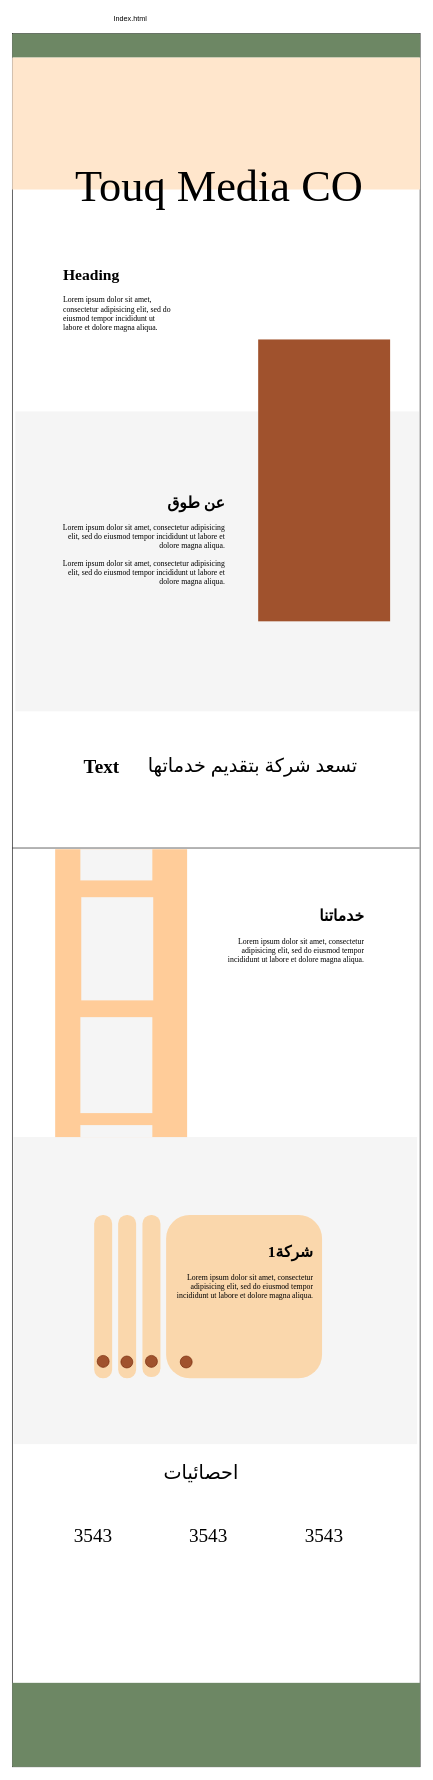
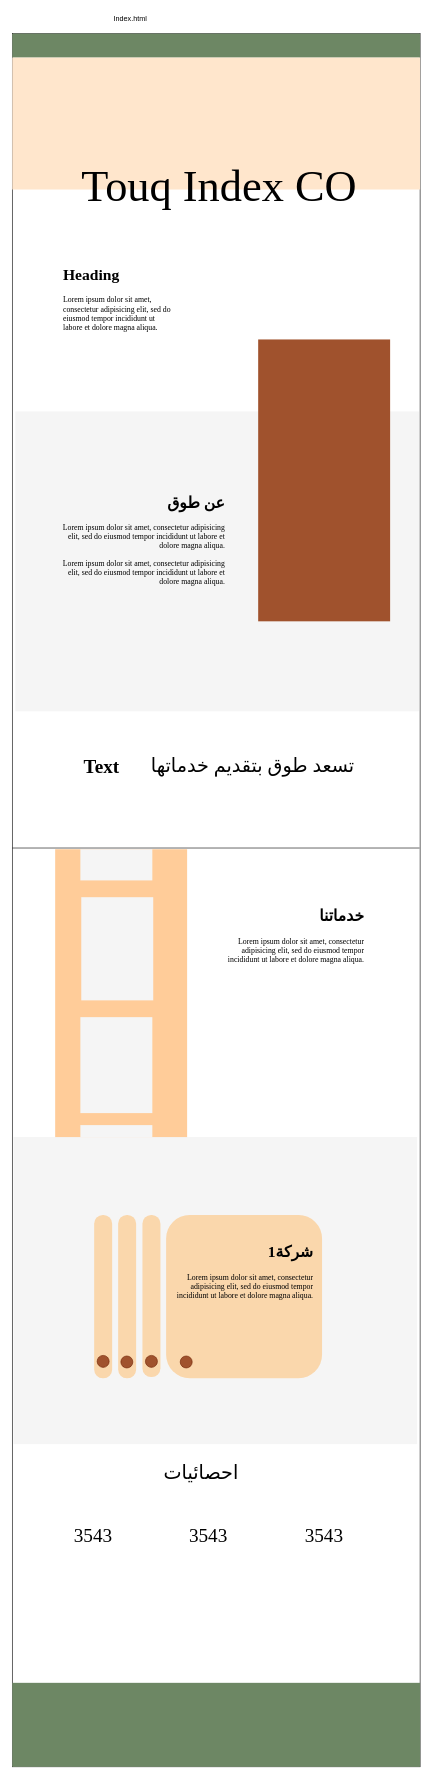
- <mxCell id="7" value="&lt;font style=&quot;font-size: 74px&quot;&gt;Touq Media CO&lt;/font&gt;" style="text;html=1;strokeColor=none;fillColor=none;align=center;verticalAlign=middle;whiteSpace=wrap;rounded=0;strokeWidth=3;fontSize=55;fontStyle=0;fontFamily=Tahoma;" parent="1" vertex="1"><mxGeometry x="105" y="275" width="520" height="70" as="geometry" /></mxCell>
+ <mxCell id="7" value="&lt;font style=&quot;font-size: 74px&quot;&gt;Touq Index CO&lt;/font&gt;" style="text;html=1;strokeColor=none;fillColor=none;align=center;verticalAlign=middle;whiteSpace=wrap;rounded=0;strokeWidth=3;fontSize=55;fontStyle=0;fontFamily=Tahoma;" parent="1" vertex="1"><mxGeometry x="105" y="275" width="520" height="70" as="geometry" /></mxCell>
- <mxCell id="25" value="تسعد شركة بتقديم خدماتها" style="text;html=1;strokeColor=none;fillColor=none;align=center;verticalAlign=middle;whiteSpace=wrap;rounded=0;fontFamily=Tahoma;fontSize=32;" parent="1" vertex="1"><mxGeometry x="180" y="1265" width="482" height="20" as="geometry" /></mxCell>
+ <mxCell id="25" value="تسعد طوق بتقديم خدماتها" style="text;html=1;strokeColor=none;fillColor=none;align=center;verticalAlign=middle;whiteSpace=wrap;rounded=0;fontFamily=Tahoma;fontSize=32;" parent="1" vertex="1"><mxGeometry x="180" y="1265" width="482" height="20" as="geometry" /></mxCell>
